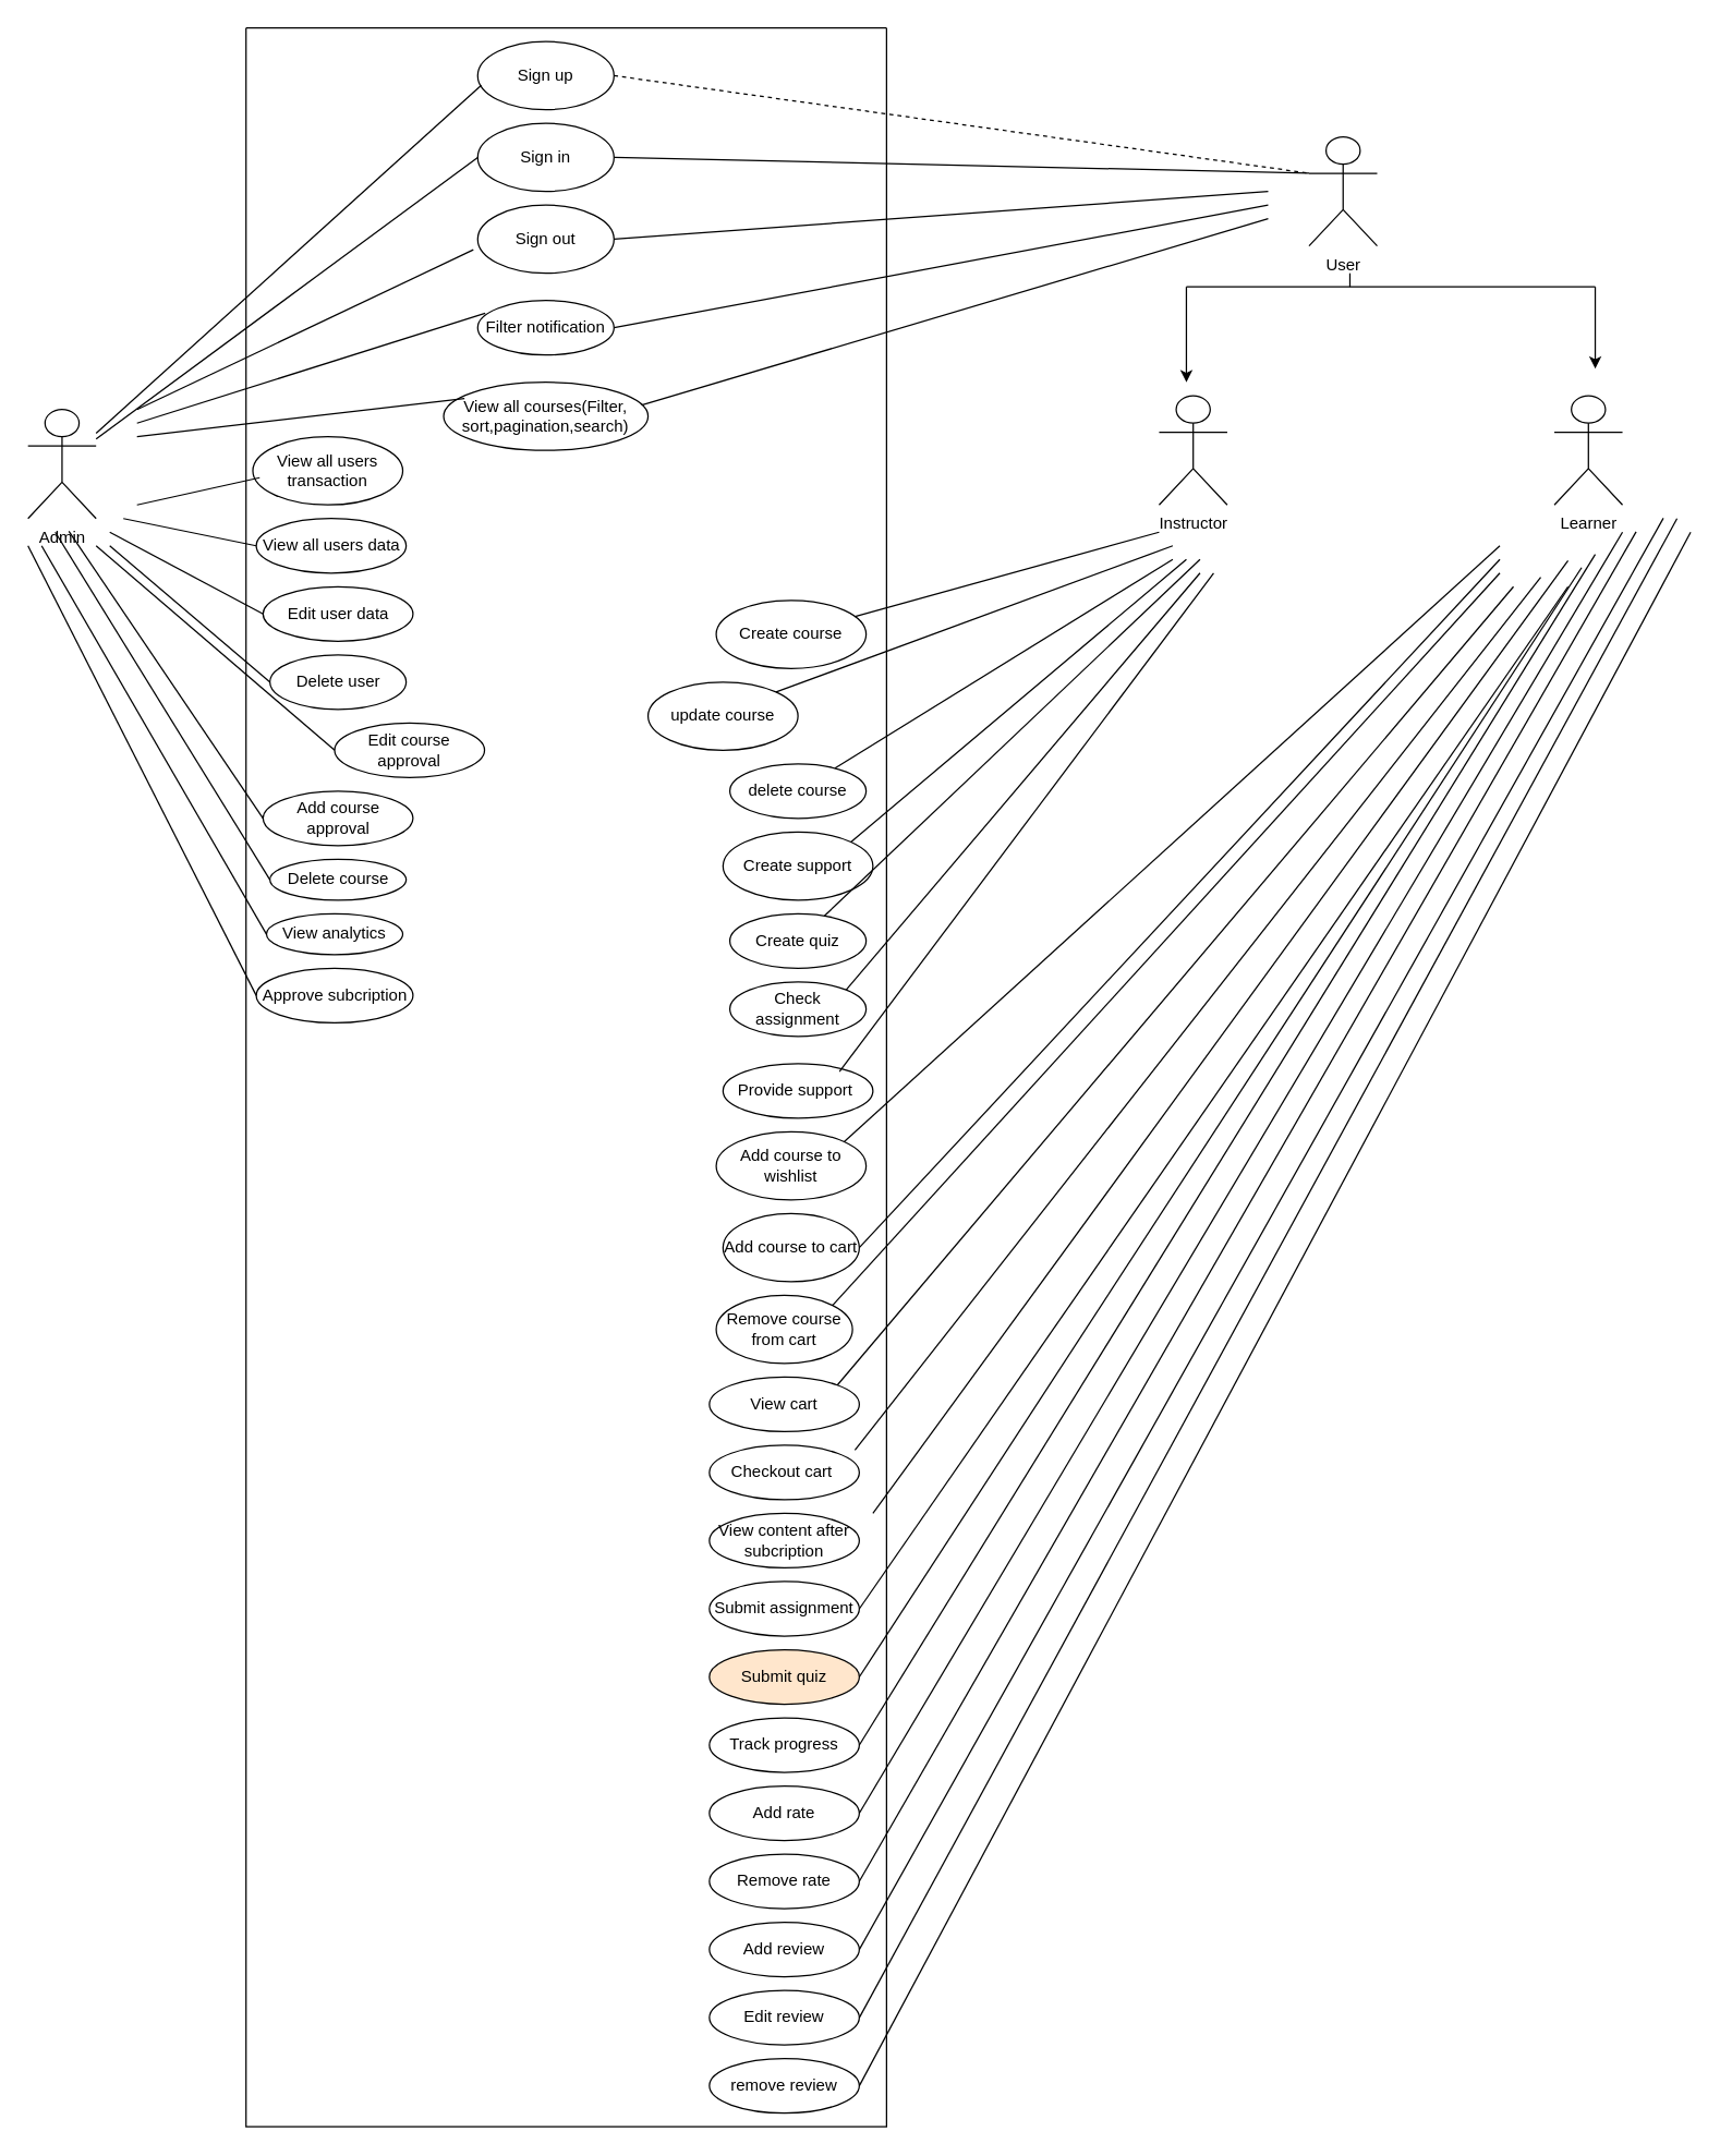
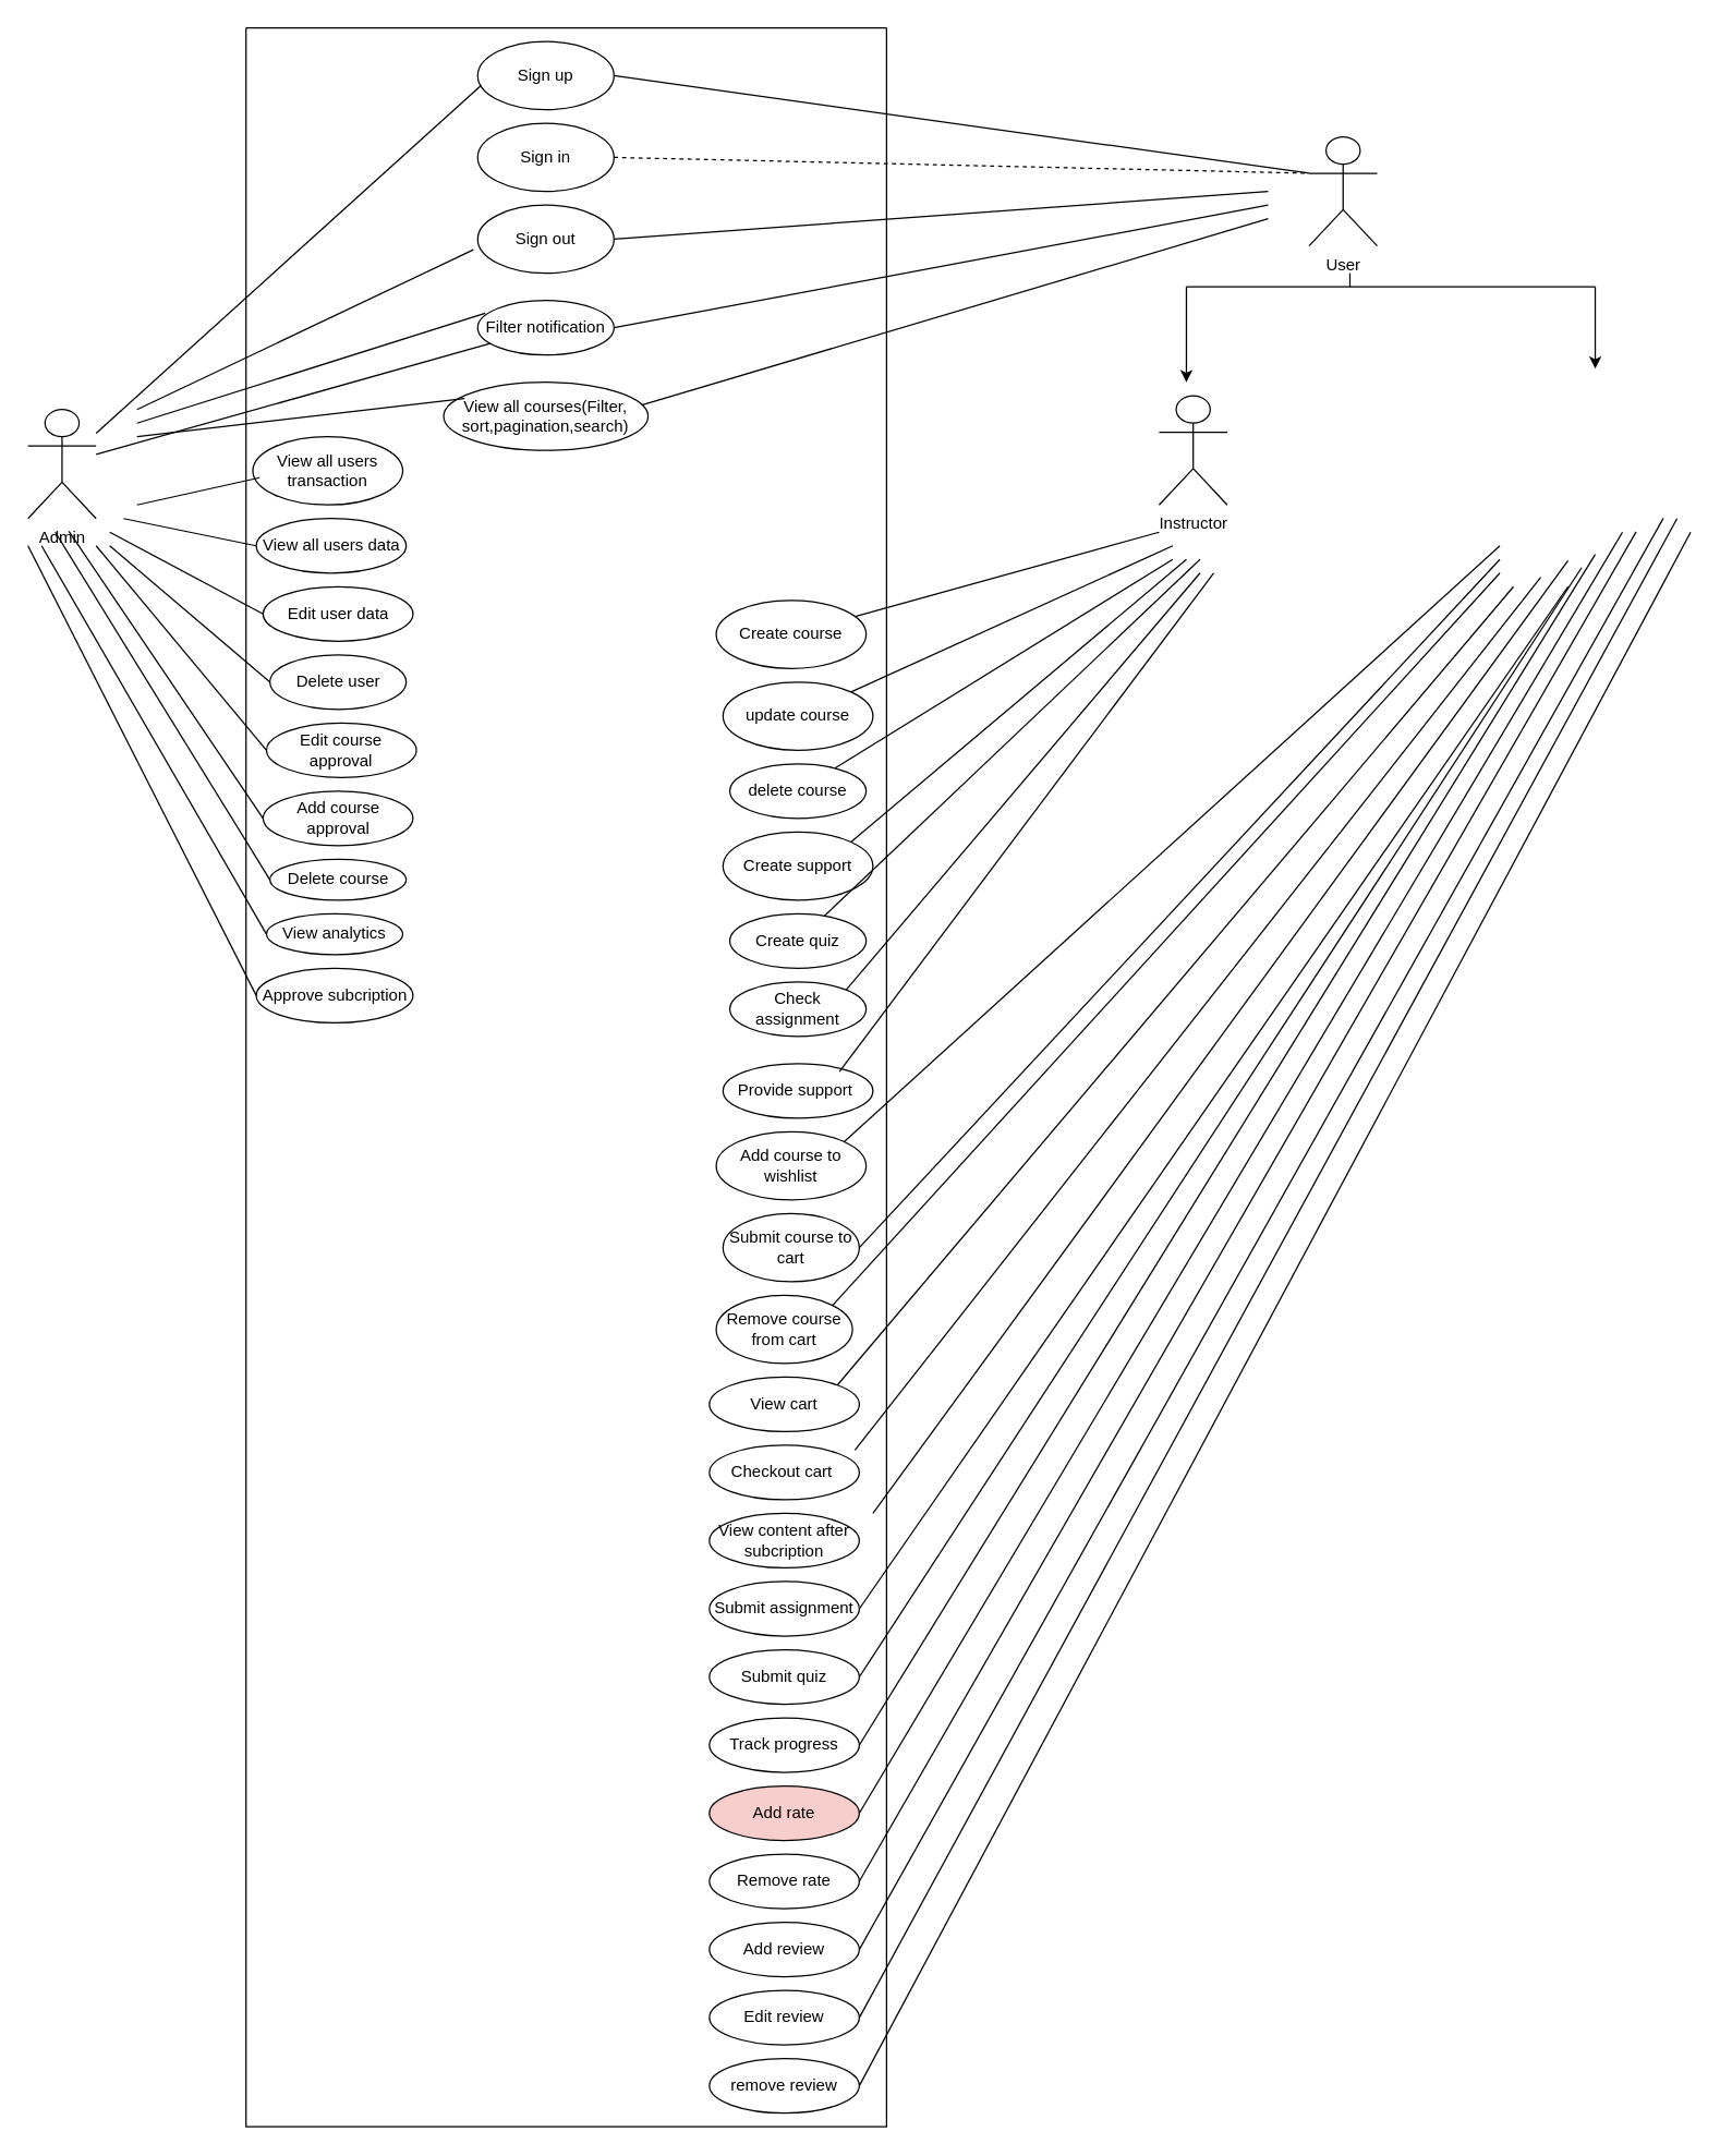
- <mxCell id="51" value="" style="endArrow=none;html=1;rounded=0;exitX=1;exitY=0.5;exitDx=0;exitDy=0;entryX=0;entryY=0.333;entryDx=0;entryDy=0;entryPerimeter=0;dashed=1;" edge="1" parent="1" source="6" target="46"><mxGeometry width="50" height="50" relative="1" as="geometry"><mxPoint x="340" y="250" as="sourcePoint" /><mxPoint x="950" y="100" as="targetPoint" /></mxGeometry></mxCell>
+ <mxCell id="51" value="" style="endArrow=none;html=1;rounded=0;exitX=1;exitY=0.5;exitDx=0;exitDy=0;entryX=0;entryY=0.333;entryDx=0;entryDy=0;entryPerimeter=0;" edge="1" parent="1" source="6" target="46"><mxGeometry width="50" height="50" relative="1" as="geometry"><mxPoint x="340" y="250" as="sourcePoint" /><mxPoint x="950" y="100" as="targetPoint" /></mxGeometry></mxCell>
- <mxCell id="52" value="" style="endArrow=none;html=1;rounded=0;entryX=0;entryY=0.333;entryDx=0;entryDy=0;entryPerimeter=0;exitX=1;exitY=0.5;exitDx=0;exitDy=0;" edge="1" parent="1" source="40" target="46"><mxGeometry width="50" height="50" relative="1" as="geometry"><mxPoint x="340" y="250" as="sourcePoint" /><mxPoint x="390" y="200" as="targetPoint" /></mxGeometry></mxCell>
+ <mxCell id="52" value="" style="endArrow=none;html=1;rounded=0;entryX=0;entryY=0.333;entryDx=0;entryDy=0;entryPerimeter=0;exitX=1;exitY=0.5;exitDx=0;exitDy=0;dashed=1;" edge="1" parent="1" source="40" target="46"><mxGeometry width="50" height="50" relative="1" as="geometry"><mxPoint x="340" y="250" as="sourcePoint" /><mxPoint x="390" y="200" as="targetPoint" /></mxGeometry></mxCell>
- <mxCell id="42" value="" style="endArrow=none;html=1;rounded=0;entryX=0;entryY=0.5;entryDx=0;entryDy=0;" edge="1" parent="1" source="2" target="40"><mxGeometry width="50" height="50" relative="1" as="geometry"><mxPoint x="280" y="250" as="sourcePoint" /><mxPoint x="330" y="200" as="targetPoint" /></mxGeometry></mxCell>
+ <mxCell id="42" value="" style="endArrow=none;html=1;rounded=0;" edge="1" parent="1" source="2" target="16"><mxGeometry width="50" height="50" relative="1" as="geometry"><mxPoint x="280" y="250" as="sourcePoint" /><mxPoint x="330" y="200" as="targetPoint" /></mxGeometry></mxCell>
- <mxCell id="3" value="Learner" style="shape=umlActor;verticalLabelPosition=bottom;verticalAlign=top;html=1;outlineConnect=0;" vertex="1" parent="1"><mxGeometry x="1140" y="290" width="50" height="80" as="geometry" /></mxCell>
- <mxCell id="12" value="update course" style="ellipse;whiteSpace=wrap;html=1;" vertex="1" parent="5"><mxGeometry x="295" y="480" width="110" height="50" as="geometry" /></mxCell>
+ <mxCell id="12" value="update course" style="ellipse;whiteSpace=wrap;html=1;" vertex="1" parent="5"><mxGeometry x="350" y="480" width="110" height="50" as="geometry" /></mxCell>
- <mxCell id="34" value="Edit course approval" style="ellipse;whiteSpace=wrap;html=1;" vertex="1" parent="5"><mxGeometry x="65" y="510" width="110" height="40" as="geometry" /></mxCell>
+ <mxCell id="34" value="Edit course approval" style="ellipse;whiteSpace=wrap;html=1;" vertex="1" parent="5"><mxGeometry x="15" y="510" width="110" height="40" as="geometry" /></mxCell>
- <mxCell id="10" value="Add course to cart" style="ellipse;whiteSpace=wrap;html=1;" vertex="1" parent="5"><mxGeometry x="350" y="870" width="100" height="50" as="geometry" /></mxCell>
+ <mxCell id="10" value="Submit course to cart" style="ellipse;whiteSpace=wrap;html=1;" vertex="1" parent="5"><mxGeometry x="350" y="870" width="100" height="50" as="geometry" /></mxCell>
- <mxCell id="23" value="Submit quiz" style="ellipse;whiteSpace=wrap;html=1;fillColor=#ffe6cc;" vertex="1" parent="5"><mxGeometry x="340" y="1190" width="110" height="40" as="geometry" /></mxCell>
+ <mxCell id="23" value="Submit quiz" style="ellipse;whiteSpace=wrap;html=1;" vertex="1" parent="5"><mxGeometry x="340" y="1190" width="110" height="40" as="geometry" /></mxCell>
- <mxCell id="25" value="Add rate" style="ellipse;whiteSpace=wrap;html=1;" vertex="1" parent="5"><mxGeometry x="340" y="1290" width="110" height="40" as="geometry" /></mxCell>
+ <mxCell id="25" value="Add rate" style="ellipse;whiteSpace=wrap;html=1;fillColor=#f8cecc;" vertex="1" parent="5"><mxGeometry x="340" y="1290" width="110" height="40" as="geometry" /></mxCell>
